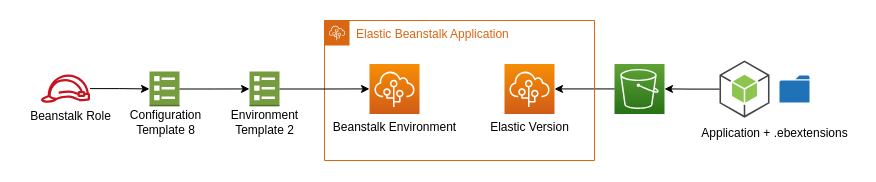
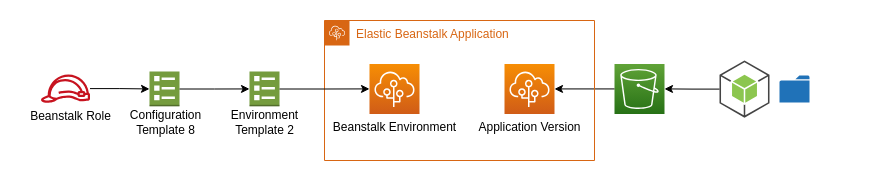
- <mxCell id="13" value="Elastic Version" style="text;html=1;align=center;verticalAlign=middle;resizable=0;points=[];autosize=1;" vertex="1" parent="11"><mxGeometry x="25" y="53.14" width="120" height="20" as="geometry" /></mxCell>
+ <mxCell id="13" value="Application Version" style="text;html=1;align=center;verticalAlign=middle;resizable=0;points=[];autosize=1;" vertex="1" parent="11"><mxGeometry x="25" y="53.14" width="120" height="20" as="geometry" /></mxCell>
- <mxCell id="5" value="Application + .ebextensions" style="text;html=1;align=center;verticalAlign=middle;resizable=0;points=[];autosize=1;" vertex="1" parent="3"><mxGeometry y="63.14" width="160" height="20" as="geometry" /></mxCell>
